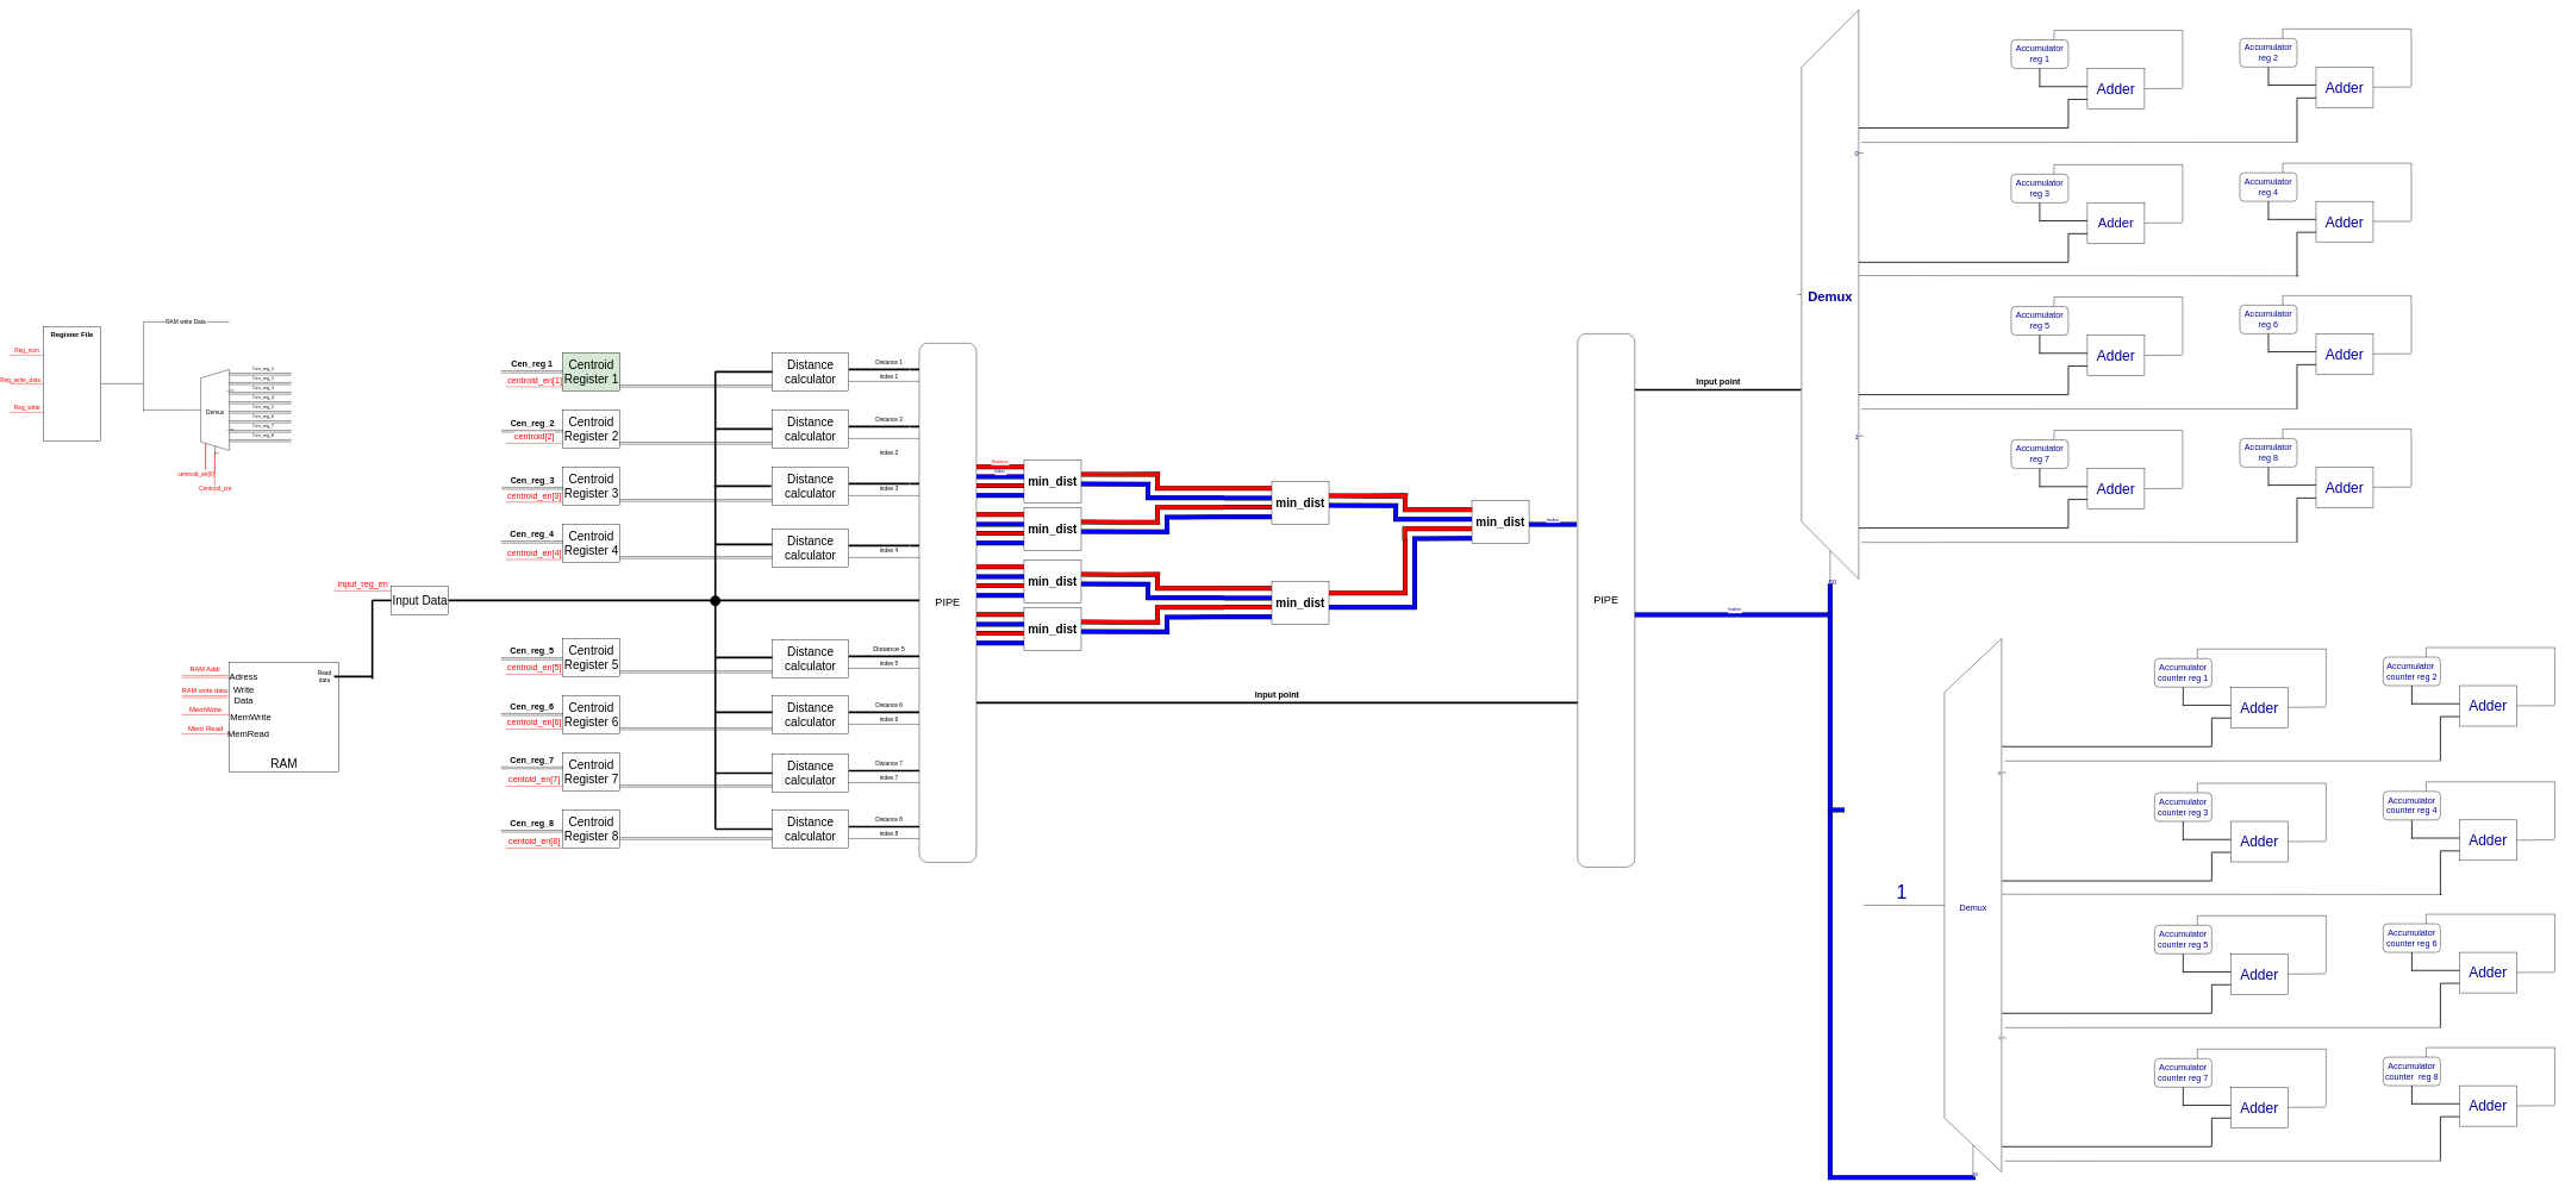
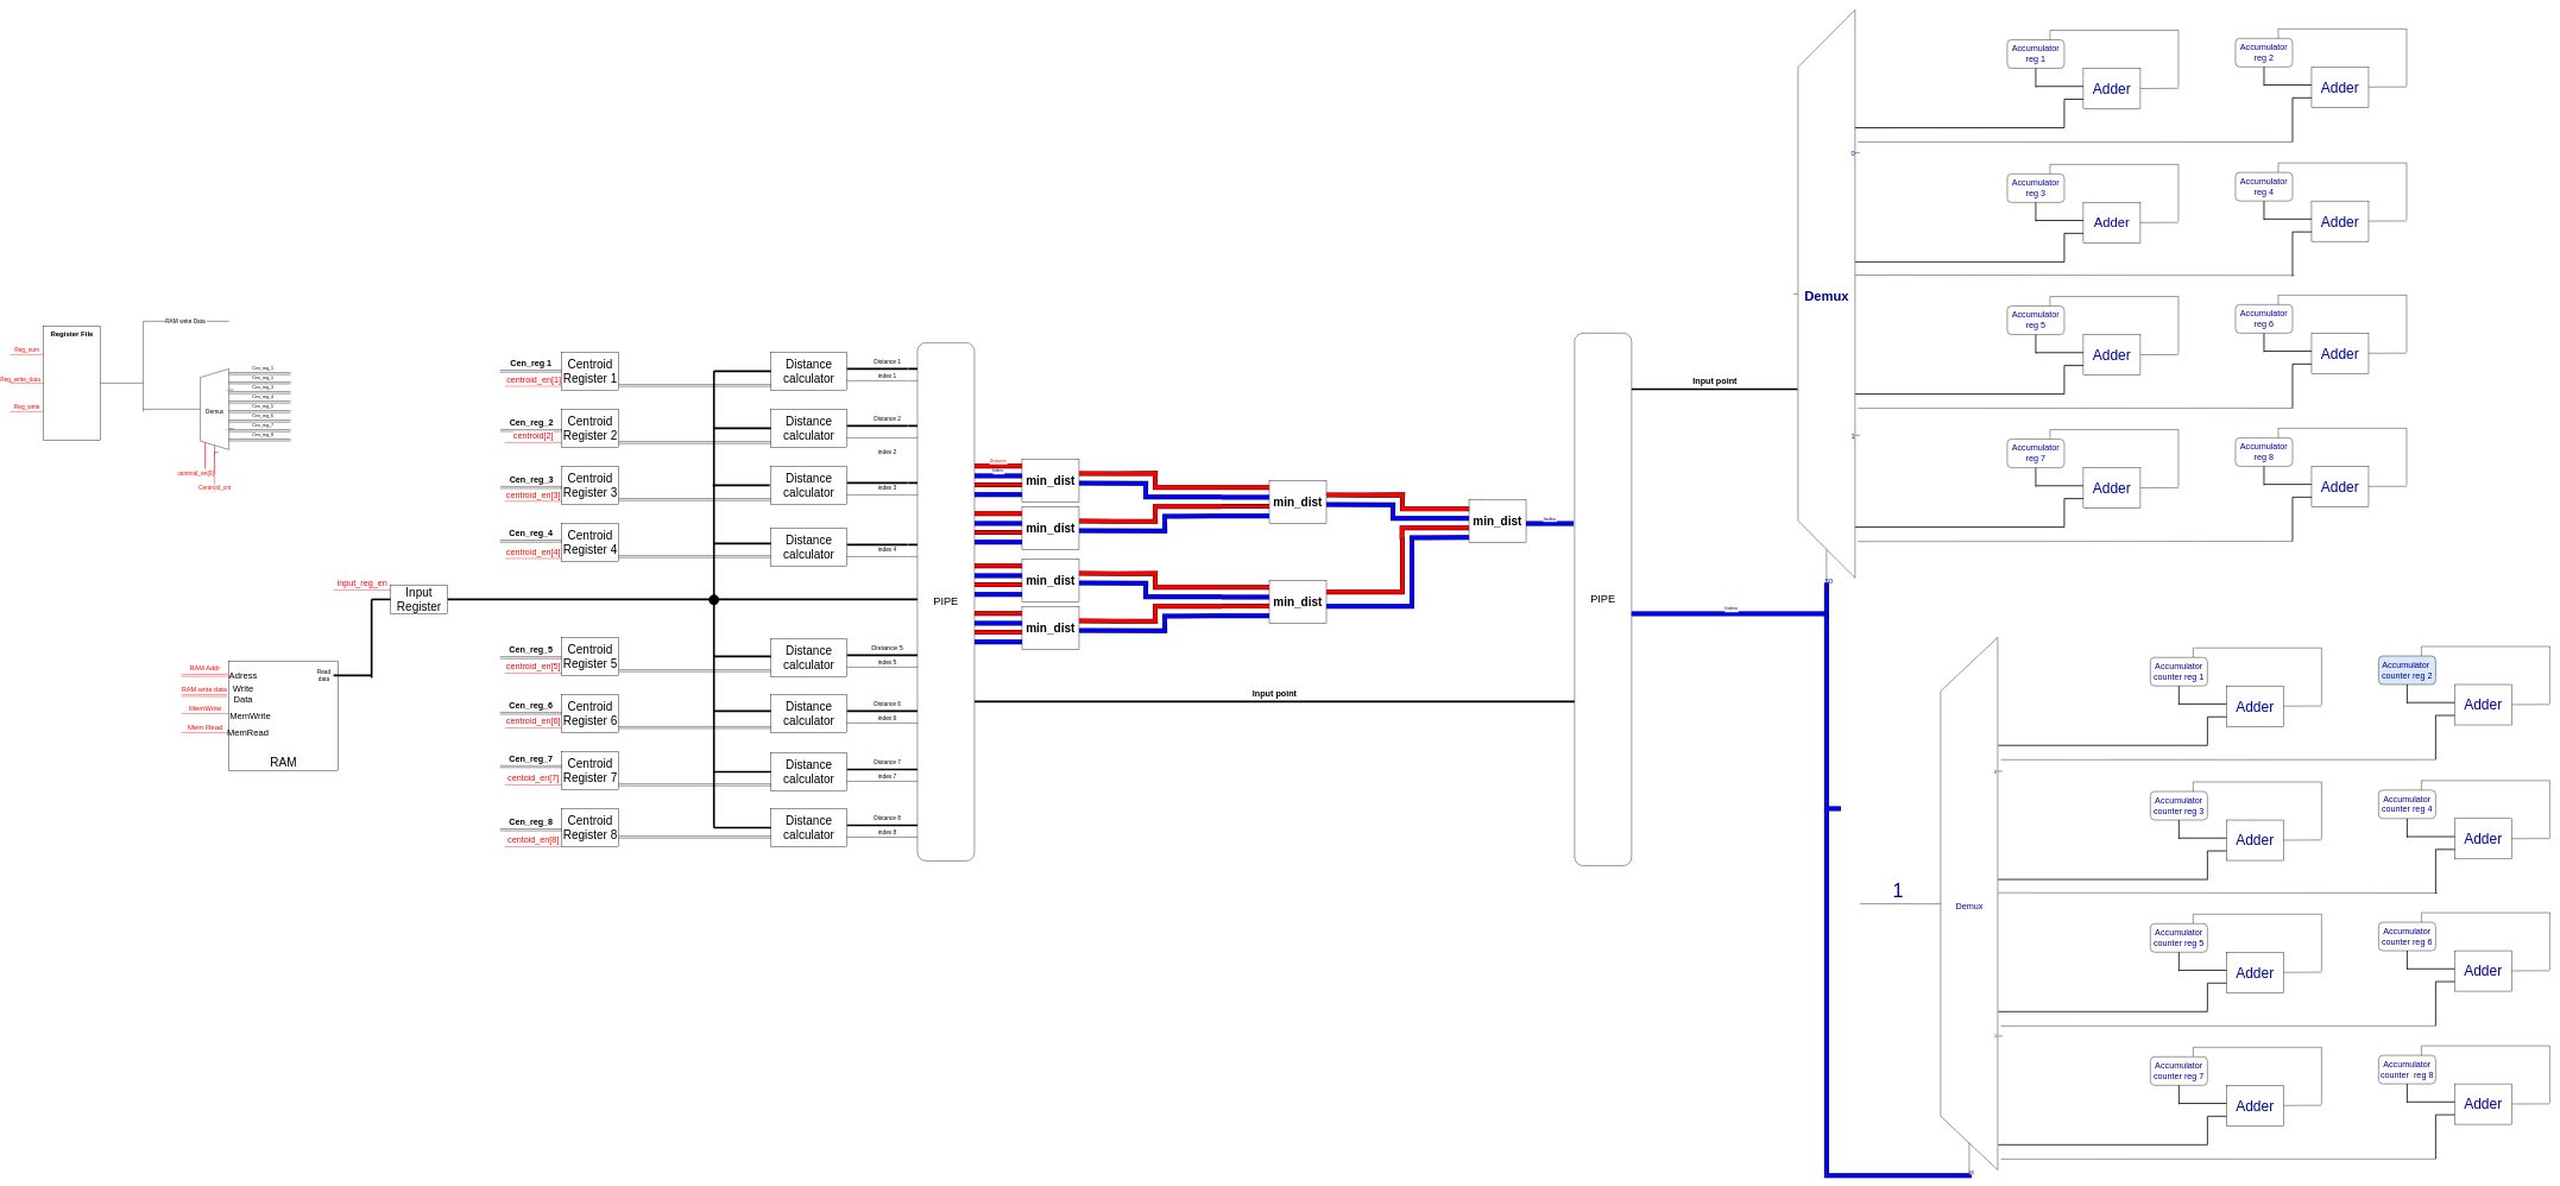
- <mxCell id="13" value="Centroid Register 1" style="rounded=0;whiteSpace=wrap;html=1;fontSize=25;fillColor=#d5e8d4;" vertex="1" parent="1"><mxGeometry x="1180" y="740" width="120" height="80" as="geometry" /></mxCell>
+ <mxCell id="13" value="Centroid Register 1" style="rounded=0;whiteSpace=wrap;html=1;fontSize=25;" vertex="1" parent="1"><mxGeometry x="1180" y="740" width="120" height="80" as="geometry" /></mxCell>
- <mxCell id="10" value="Input Data" style="rounded=0;whiteSpace=wrap;html=1;fontSize=25;" vertex="1" parent="1"><mxGeometry x="820" y="1230" width="120" height="60" as="geometry" /></mxCell>
+ <mxCell id="10" value="Input Register" style="rounded=0;whiteSpace=wrap;html=1;fontSize=25;" vertex="1" parent="1"><mxGeometry x="820" y="1230" width="120" height="60" as="geometry" /></mxCell>
- <mxCell id="332" value="Accumulator&amp;nbsp; counter&amp;nbsp;reg 2" style="rounded=1;whiteSpace=wrap;html=1;fontSize=18;fontColor=#000099;" vertex="1" parent="1"><mxGeometry x="5001" y="1379" width="120" height="60" as="geometry" /></mxCell>
+ <mxCell id="332" value="Accumulator&amp;nbsp; counter&amp;nbsp;reg 2" style="rounded=1;whiteSpace=wrap;html=1;fontSize=18;fontColor=#000099;fillColor=#dae8fc;" vertex="1" parent="1"><mxGeometry x="5001" y="1379" width="120" height="60" as="geometry" /></mxCell>
